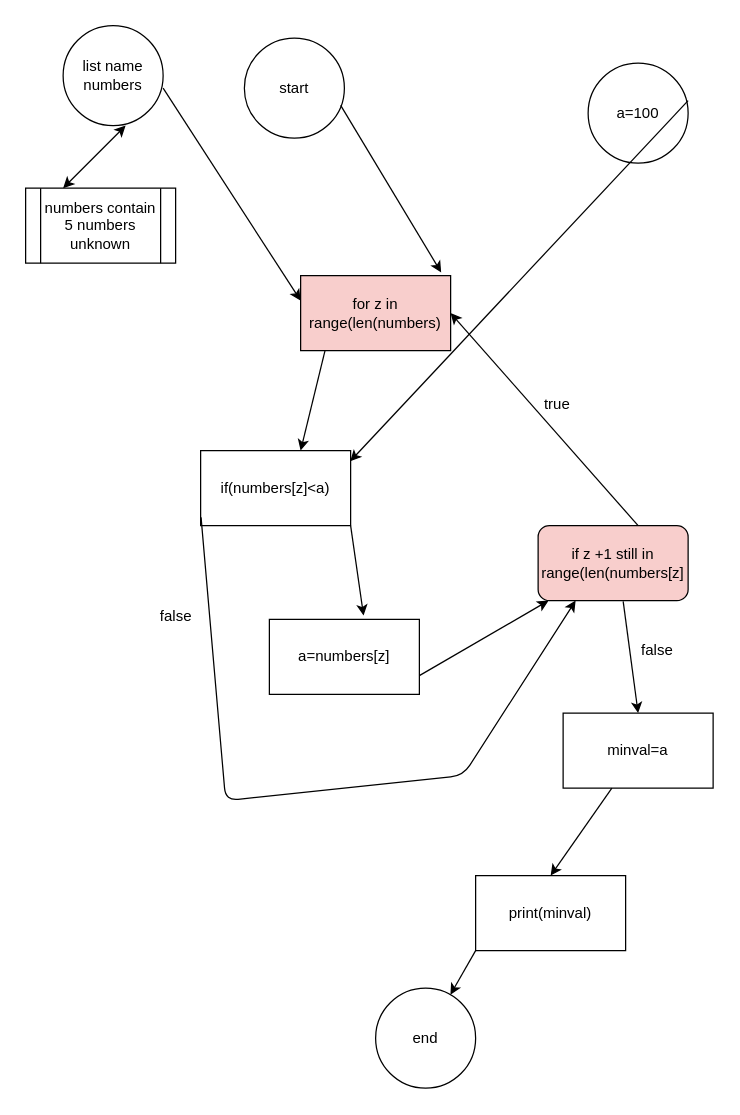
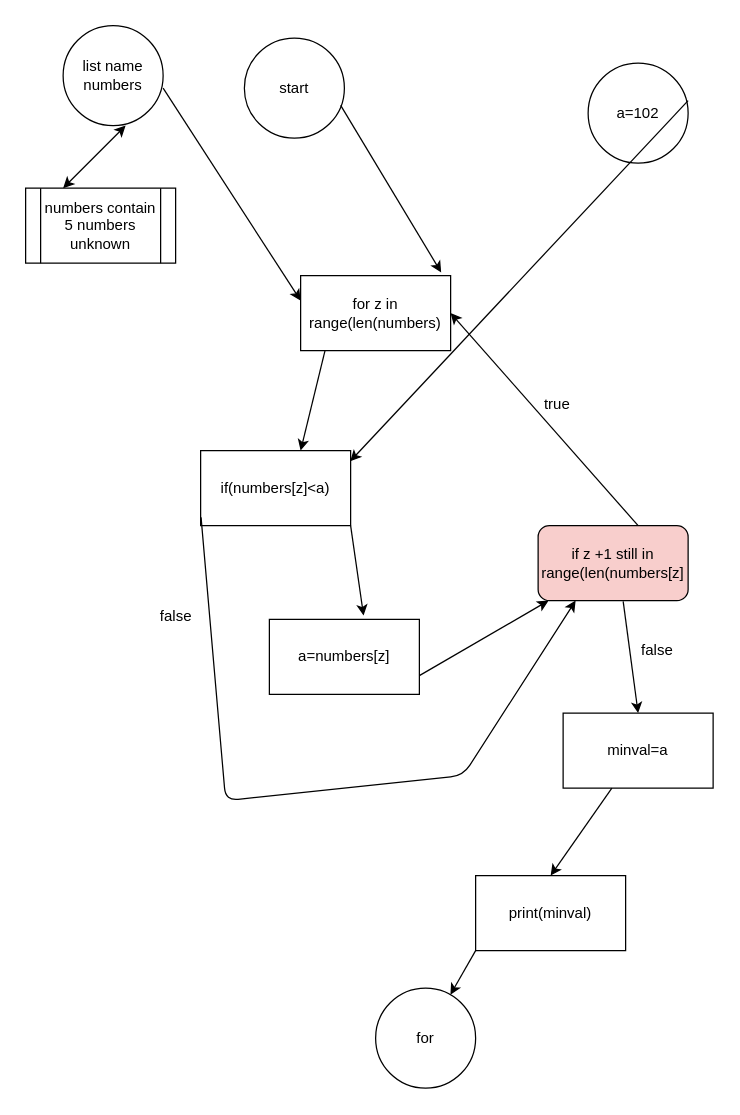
- <mxCell id="9" value="a=100" style="ellipse;whiteSpace=wrap;html=1;aspect=fixed;" vertex="1" parent="1"><mxGeometry x="470" y="50" width="80" height="80" as="geometry" /></mxCell>
+ <mxCell id="9" value="a=102" style="ellipse;whiteSpace=wrap;html=1;aspect=fixed;" vertex="1" parent="1"><mxGeometry x="470" y="50" width="80" height="80" as="geometry" /></mxCell>
- <mxCell id="8" value="for z in range(len(numbers)" style="rounded=0;whiteSpace=wrap;html=1;fillColor=#f8cecc;" vertex="1" parent="1"><mxGeometry x="240" y="220" width="120" height="60" as="geometry" /></mxCell>
+ <mxCell id="8" value="for z in range(len(numbers)" style="rounded=0;whiteSpace=wrap;html=1;" vertex="1" parent="1"><mxGeometry x="240" y="220" width="120" height="60" as="geometry" /></mxCell>
- <mxCell id="23" value="end" style="ellipse;whiteSpace=wrap;html=1;aspect=fixed;" vertex="1" parent="1"><mxGeometry x="300" y="790" width="80" height="80" as="geometry" /></mxCell>
+ <mxCell id="23" value="for" style="ellipse;whiteSpace=wrap;html=1;aspect=fixed;" vertex="1" parent="1"><mxGeometry x="300" y="790" width="80" height="80" as="geometry" /></mxCell>
